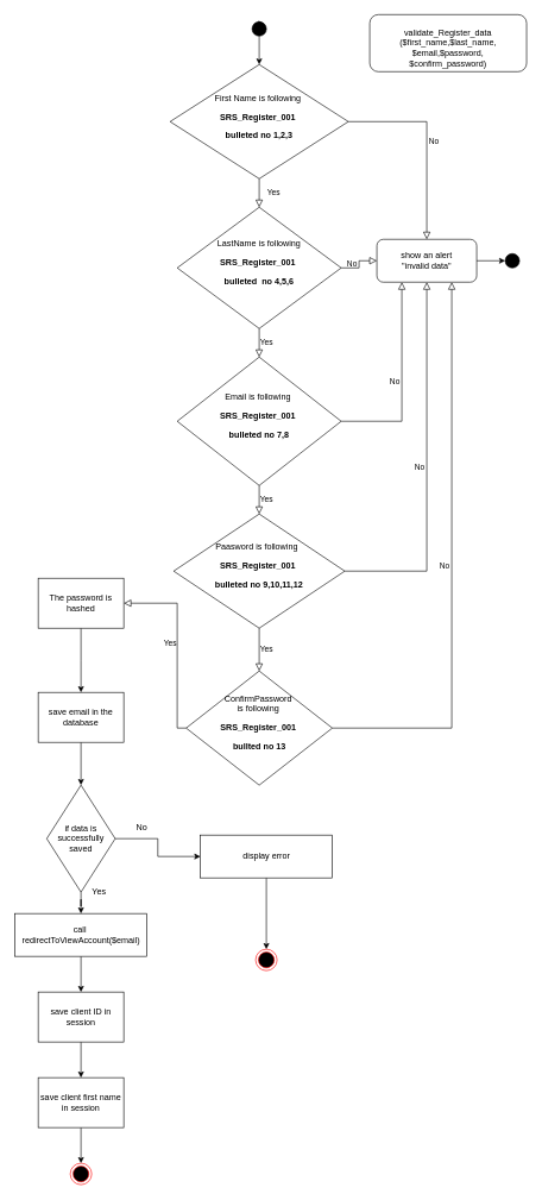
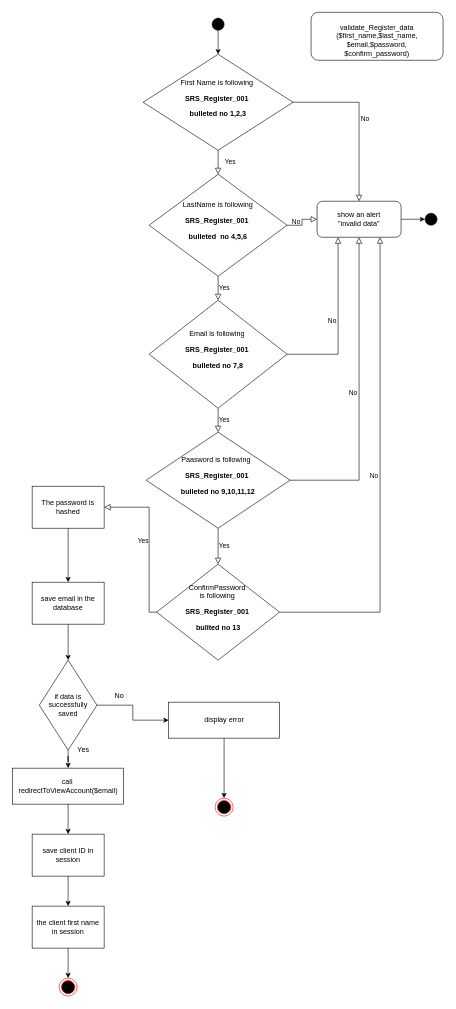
- <mxCell id="31" value="save client first name&lt;br&gt;in session" style="rounded=0;whiteSpace=wrap;html=1;" vertex="1" parent="1"><mxGeometry x="53" y="1510" width="120" height="70" as="geometry" /></mxCell>
+ <mxCell id="31" value="the client first name&lt;br&gt;in session" style="rounded=0;whiteSpace=wrap;html=1;" vertex="1" parent="1"><mxGeometry x="53" y="1510" width="120" height="70" as="geometry" /></mxCell>
